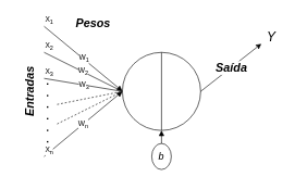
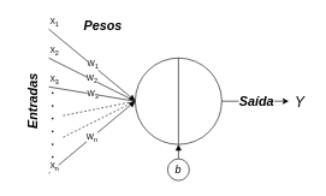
- <mxCell id="21" value="&lt;span style=&quot;font-size: 20px;&quot;&gt;Y&lt;/span&gt;" style="text;html=1;align=center;verticalAlign=middle;resizable=0;points=[];autosize=1;fontSize=20;fontStyle=2" vertex="1" parent="1"><mxGeometry x="400" y="40" width="30" height="30" as="geometry" /></mxCell>
+ <mxCell id="21" value="&lt;span style=&quot;font-size: 20px;&quot;&gt;Y&lt;/span&gt;" style="text;html=1;align=center;verticalAlign=middle;resizable=0;points=[];autosize=1;fontSize=20;fontStyle=2" vertex="1" parent="1"><mxGeometry x="400" y="125" width="30" height="30" as="geometry" /></mxCell>
- <mxCell id="4" value="&lt;i&gt;&lt;font style=&quot;font-size: 15px&quot;&gt;b&lt;/font&gt;&lt;/i&gt;" style="ellipse;whiteSpace=wrap;html=1;aspect=fixed;" vertex="1" parent="1"><mxGeometry x="232" y="220" width="30" height="40" as="geometry" /></mxCell>
+ <mxCell id="4" value="&lt;i&gt;&lt;font style=&quot;font-size: 15px&quot;&gt;b&lt;/font&gt;&lt;/i&gt;" style="ellipse;whiteSpace=wrap;html=1;aspect=fixed;" vertex="1" parent="1"><mxGeometry x="232" y="220" width="30" height="30" as="geometry" /></mxCell>
